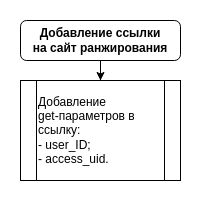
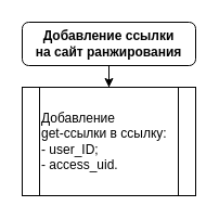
- <mxCell id="4" value="Добавление&lt;div&gt;get-параметров в ссылку:&lt;div&gt;- user_ID;&lt;/div&gt;&lt;div&gt;- access_uid.&lt;/div&gt;&lt;/div&gt;" style="shape=process;whiteSpace=wrap;html=1;backgroundOutline=1;align=left;" vertex="1" parent="1"><mxGeometry x="20" y="80" width="160" height="100" as="geometry" /></mxCell>
+ <mxCell id="4" value="Добавление&lt;div&gt;get-ссылки в ссылку:&lt;div&gt;- user_ID;&lt;/div&gt;&lt;div&gt;- access_uid.&lt;/div&gt;&lt;/div&gt;" style="shape=process;whiteSpace=wrap;html=1;backgroundOutline=1;align=left;" vertex="1" parent="1"><mxGeometry x="20" y="80" width="160" height="100" as="geometry" /></mxCell>
